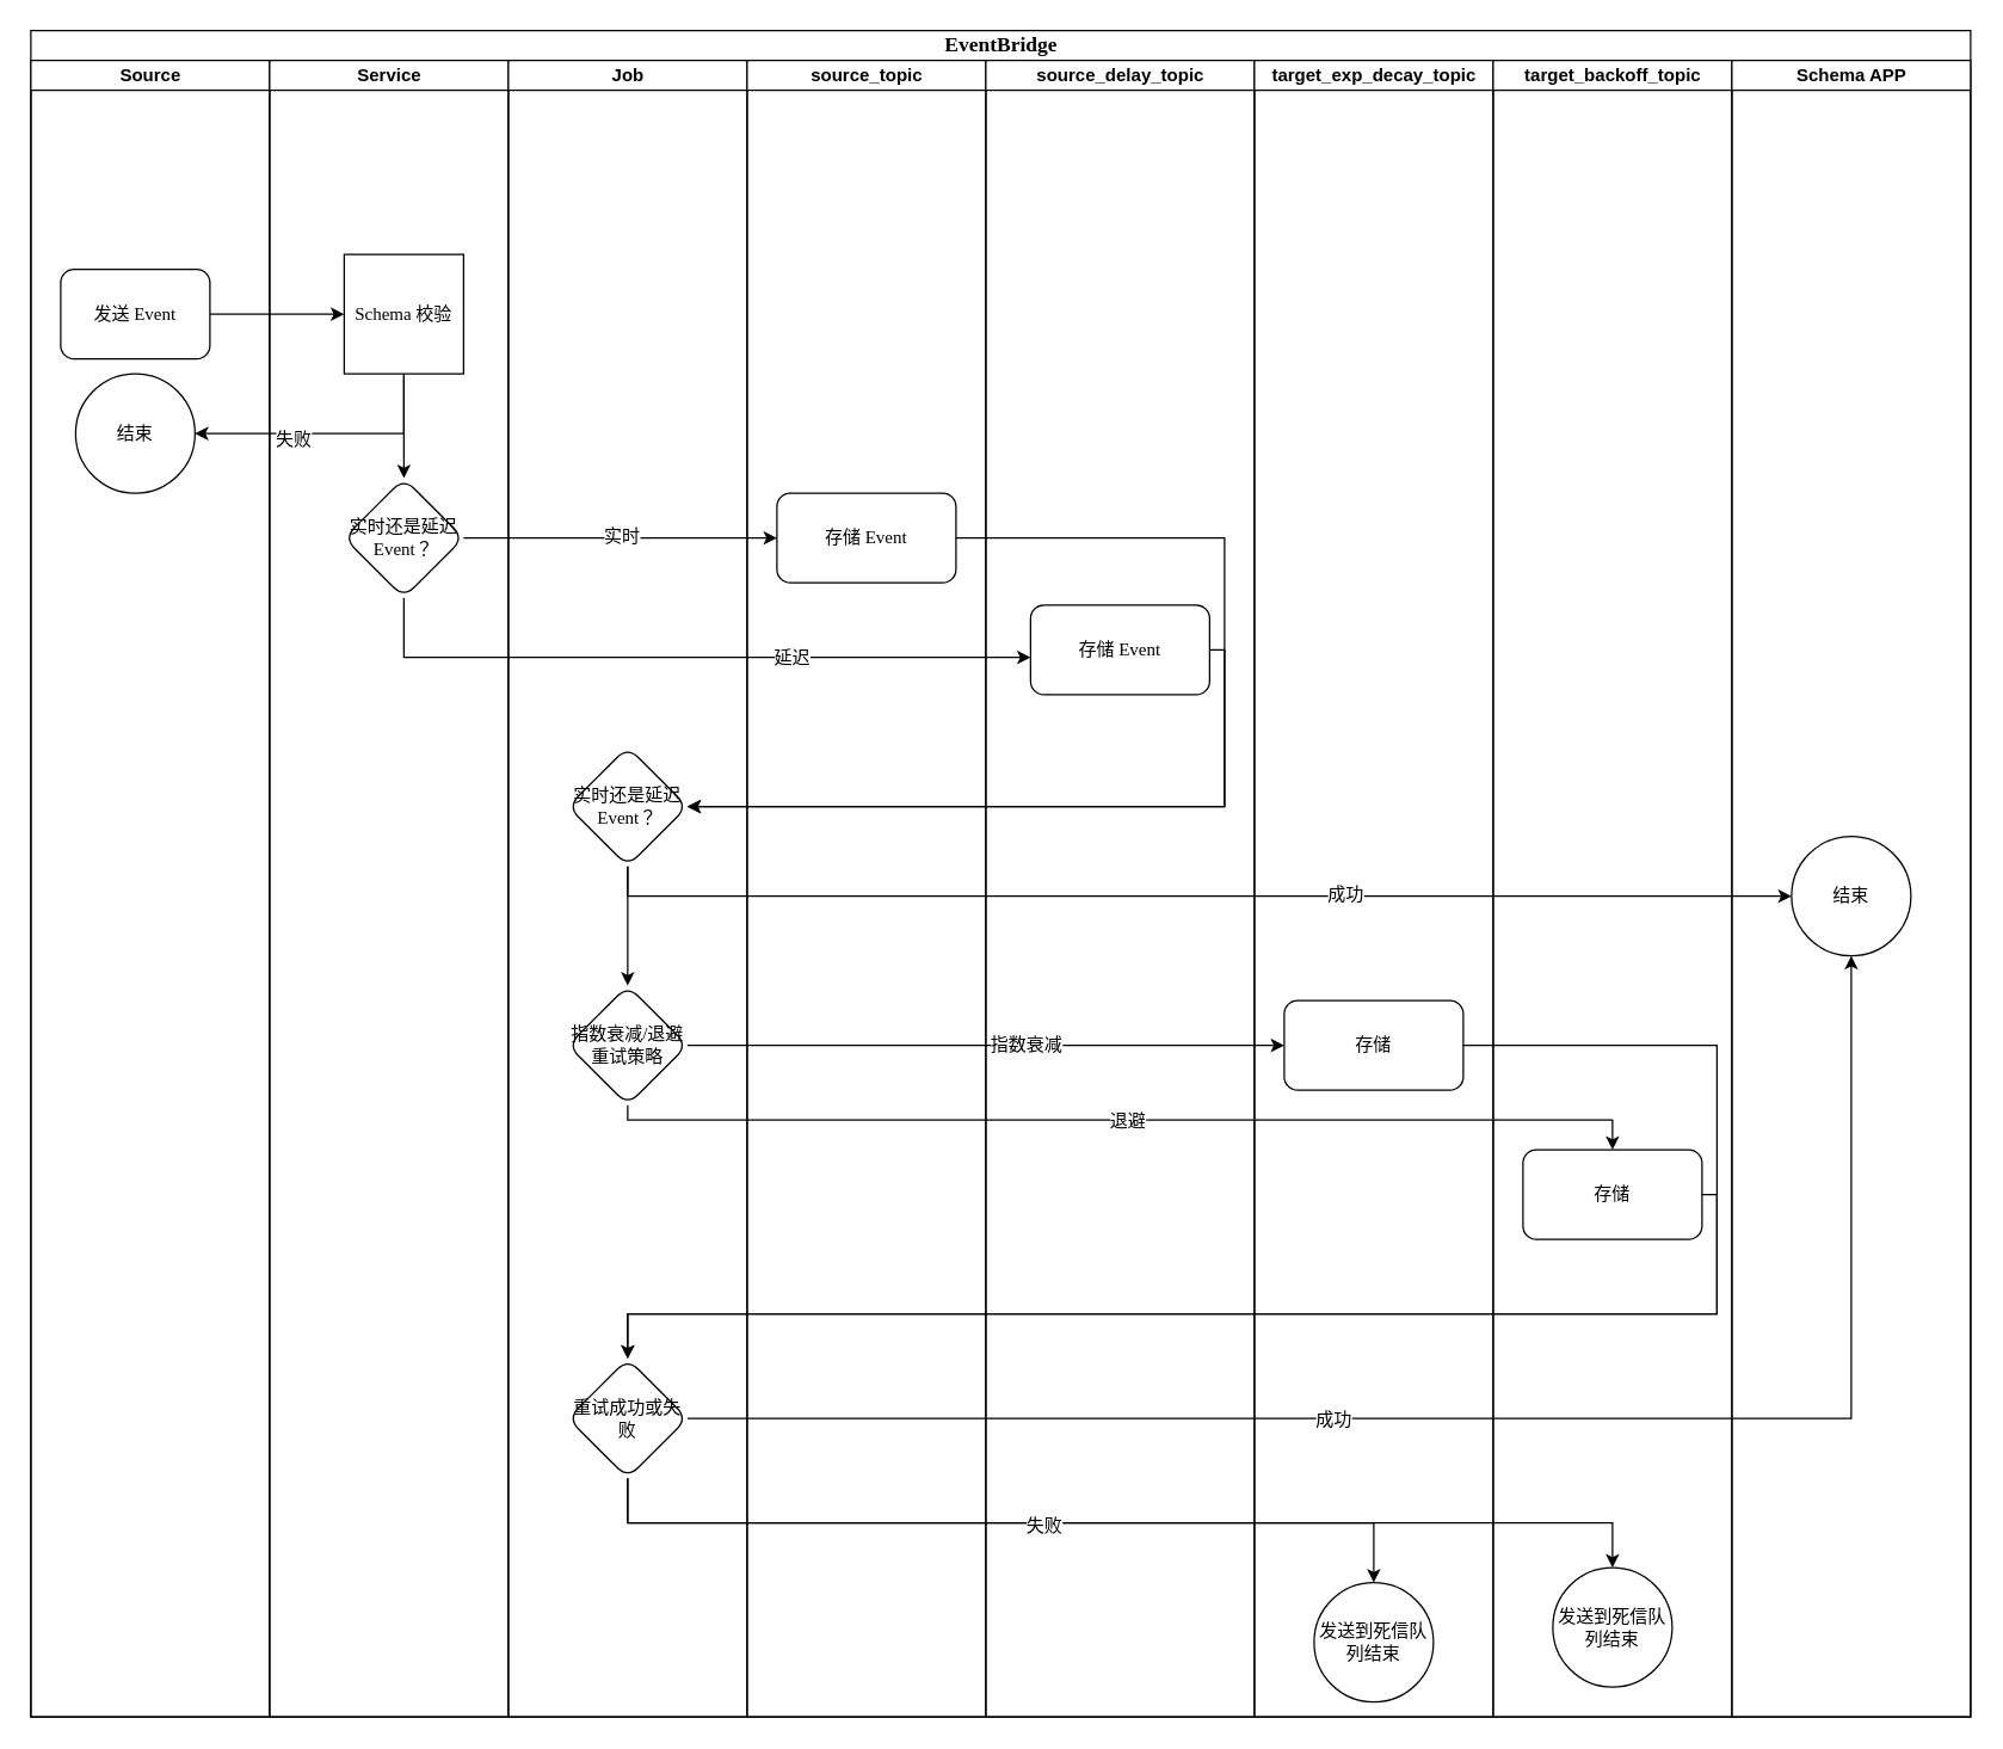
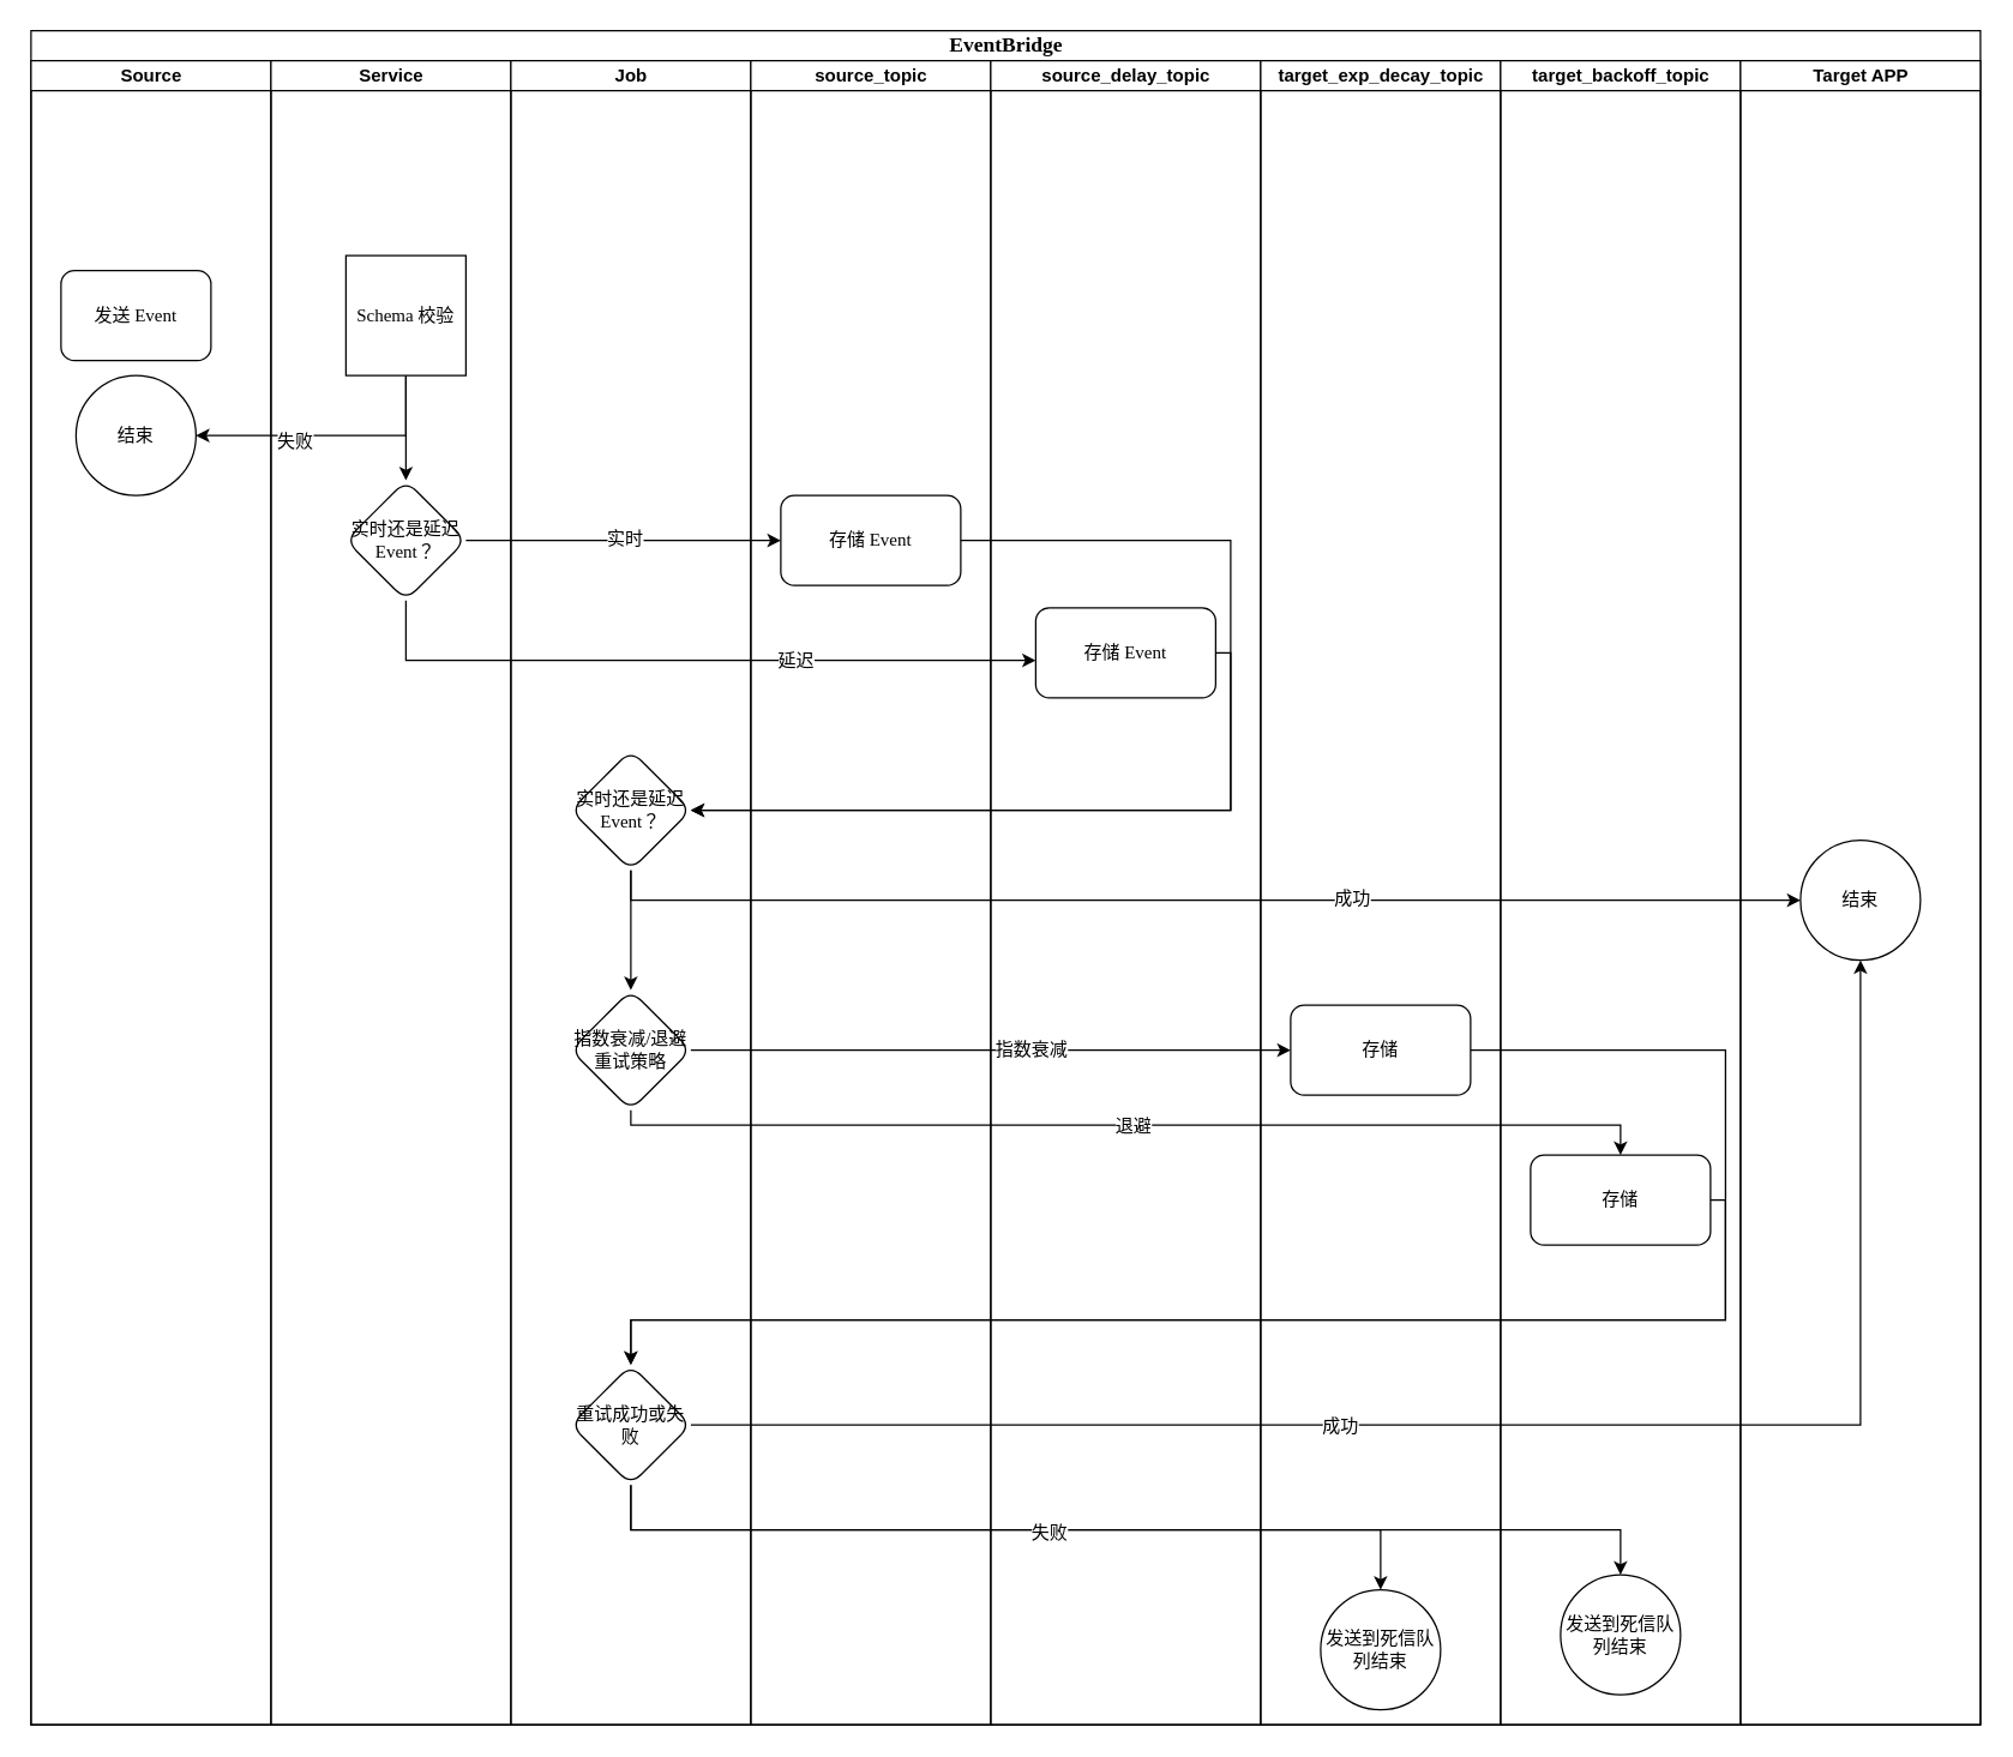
- <mxCell id="30" value="Schema APP" style="swimlane;html=1;startSize=20;" parent="2" vertex="1"><mxGeometry x="1140" y="20" width="160" height="1110" as="geometry" /></mxCell>
+ <mxCell id="30" value="Target APP" style="swimlane;html=1;startSize=20;" parent="2" vertex="1"><mxGeometry x="1140" y="20" width="160" height="1110" as="geometry" /></mxCell>
- <mxCell id="16" value="" style="edgeStyle=orthogonalEdgeStyle;rounded=0;orthogonalLoop=1;jettySize=auto;html=1;fontSize=12;" parent="10" source="14" target="15" edge="1"><mxGeometry relative="1" as="geometry" /></mxCell>
